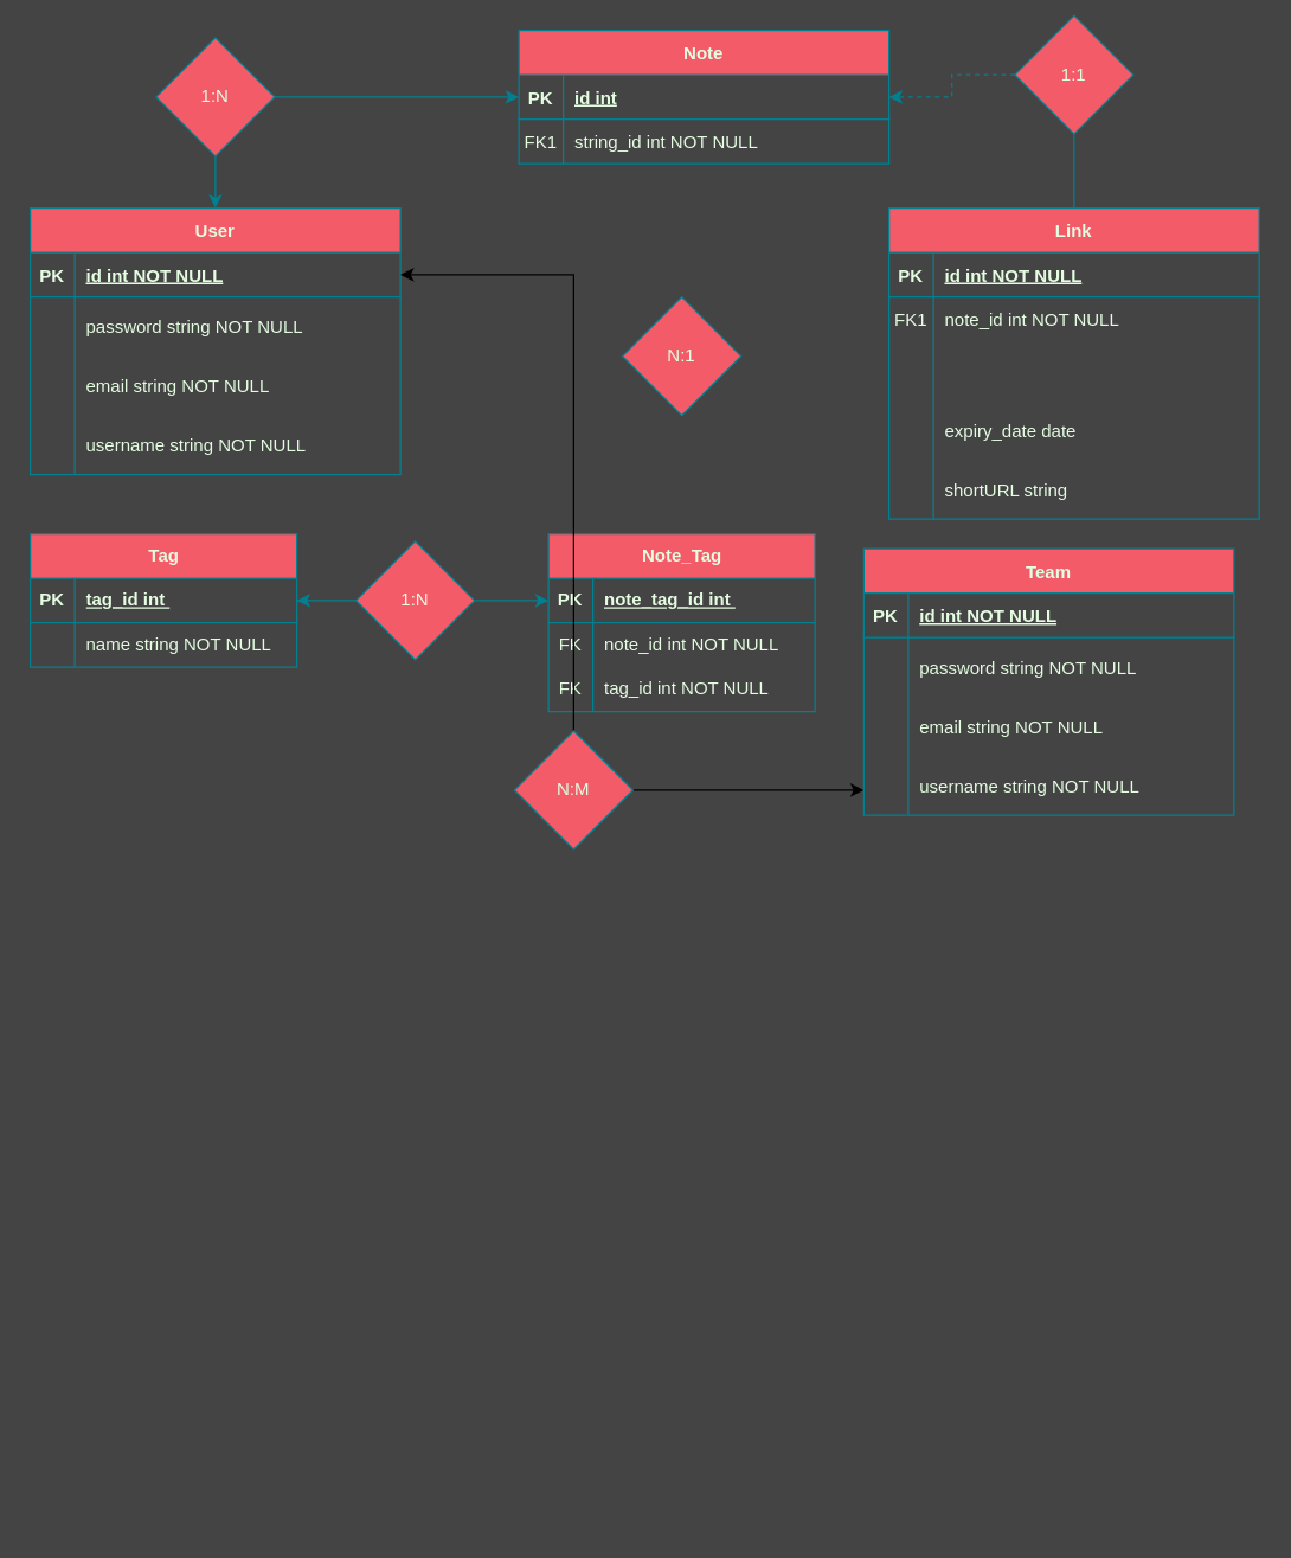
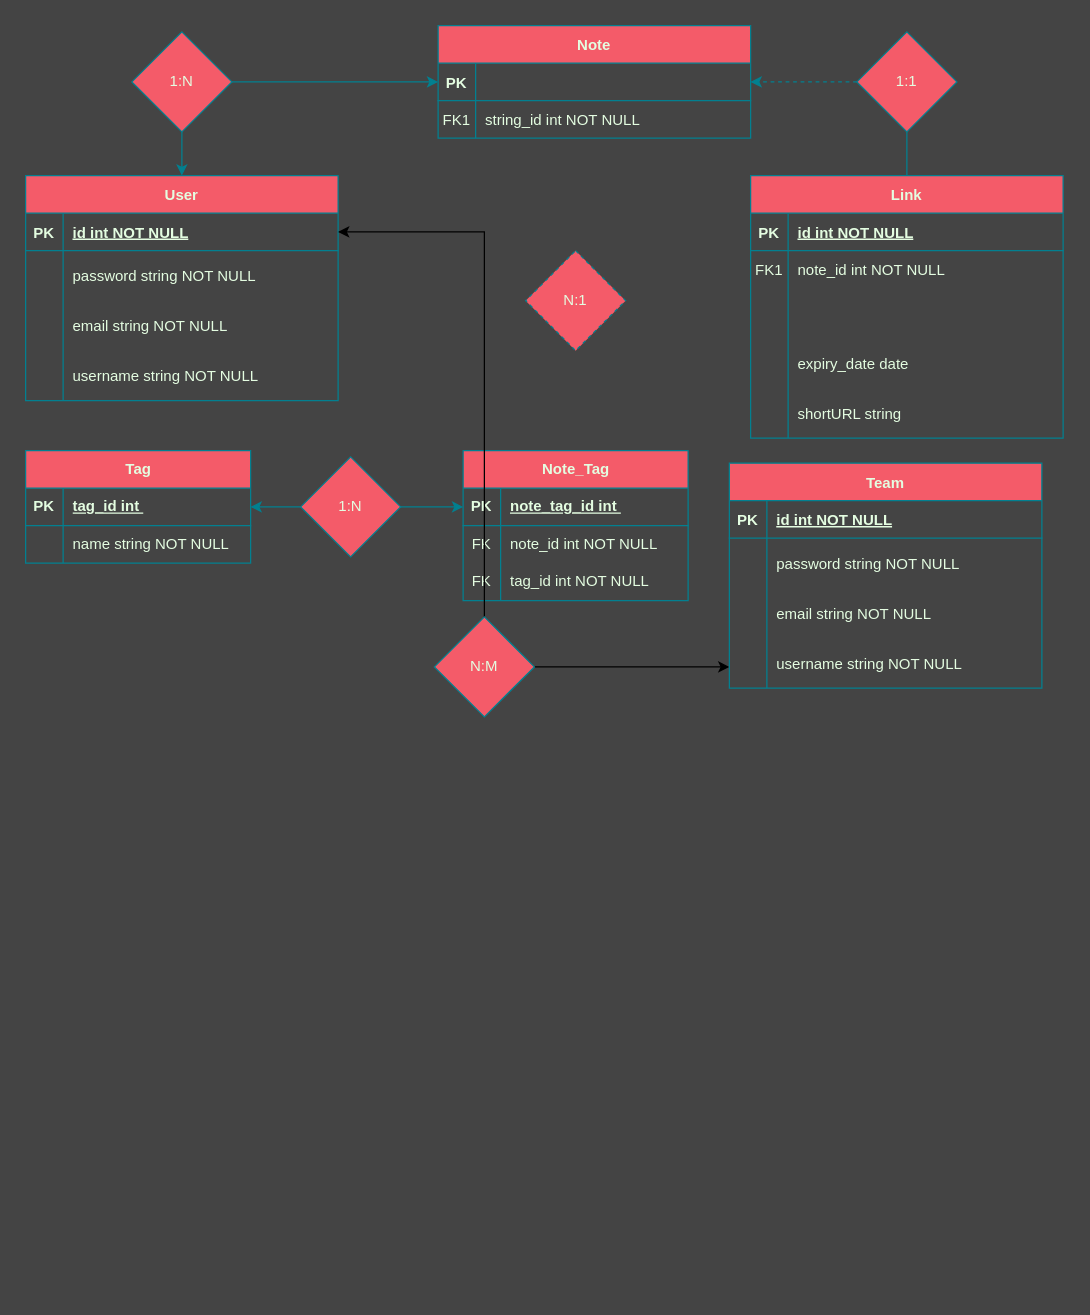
- <mxCell id="29" value="1:1" style="rhombus;whiteSpace=wrap;html=1;labelBackgroundColor=none;fillColor=#F45B69;strokeColor=#028090;fontColor=#E4FDE1;" parent="1" vertex="1"><mxGeometry x="685" y="10" width="80" height="80" as="geometry" /></mxCell>
+ <mxCell id="29" value="1:1" style="rhombus;whiteSpace=wrap;html=1;labelBackgroundColor=none;fillColor=#F45B69;strokeColor=#028090;fontColor=#E4FDE1;" parent="1" vertex="1"><mxGeometry x="685" y="25" width="80" height="80" as="geometry" /></mxCell>
- <mxCell id="5" value="id int" style="shape=partialRectangle;overflow=hidden;connectable=0;fillColor=none;top=0;left=0;bottom=0;right=0;align=left;spacingLeft=6;fontStyle=5;labelBackgroundColor=none;strokeColor=#028090;fontColor=#E4FDE1;" parent="3" vertex="1"><mxGeometry x="30" width="220" height="30" as="geometry"><mxRectangle width="220" height="30" as="alternateBounds" /></mxGeometry></mxCell>
- <mxCell id="65" value="N:1" style="rhombus;whiteSpace=wrap;html=1;fillColor=#F45B69;fontColor=#E4FDE1;strokeColor=#028090;labelBackgroundColor=none;" parent="1" vertex="1"><mxGeometry x="420" y="200" width="80" height="80" as="geometry" /></mxCell>
+ <mxCell id="65" value="N:1" style="rhombus;whiteSpace=wrap;html=1;fillColor=#F45B69;fontColor=#E4FDE1;strokeColor=#028090;labelBackgroundColor=none;dashed=1;" parent="1" vertex="1"><mxGeometry x="420" y="200" width="80" height="80" as="geometry" /></mxCell>
